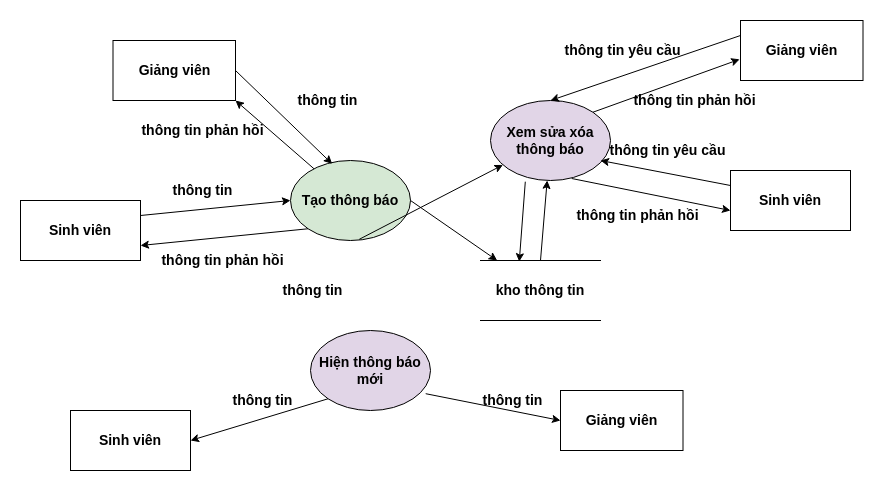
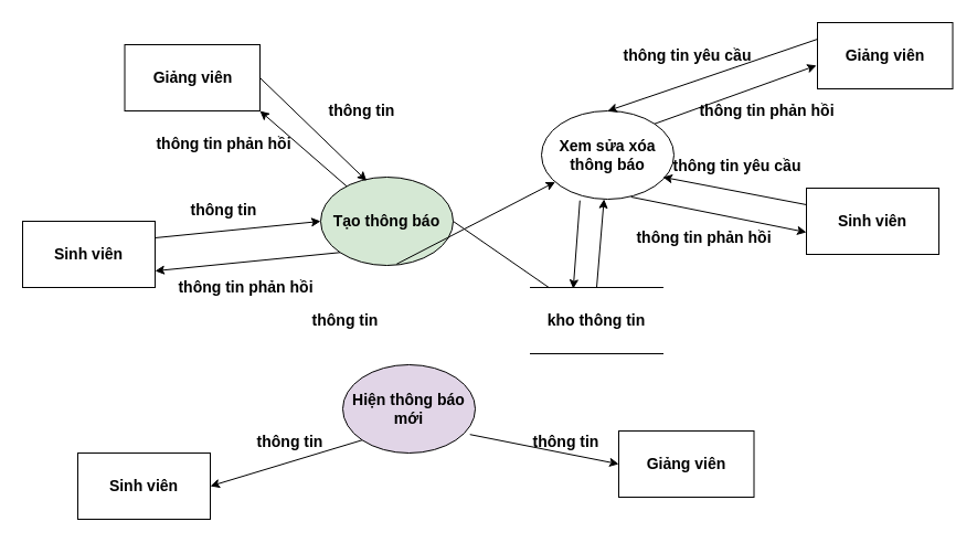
- <mxCell id="24" value="&lt;span style=&quot;font-size: 14px;&quot;&gt;Xem sửa xóa thông báo&lt;/span&gt;" style="ellipse;whiteSpace=wrap;html=1;fontSize=14;fontStyle=1;fillColor=#e1d5e7;" parent="1" vertex="1"><mxGeometry x="490" y="100" width="120" height="80" as="geometry" /></mxCell>
+ <mxCell id="24" value="&lt;span style=&quot;font-size: 14px;&quot;&gt;Xem sửa xóa thông báo&lt;/span&gt;" style="ellipse;whiteSpace=wrap;html=1;fontSize=14;fontStyle=1" parent="1" vertex="1"><mxGeometry x="490" y="100" width="120" height="80" as="geometry" /></mxCell>
- <mxCell id="7" value="" style="endArrow=classic;html=1;exitX=1;exitY=0.5;exitDx=0;exitDy=0;fontSize=14;fontStyle=1" parent="1" source="5" target="2" edge="1"><mxGeometry width="50" height="50" relative="1" as="geometry"><mxPoint x="320" y="320" as="sourcePoint" /><mxPoint x="370" y="270" as="targetPoint" /></mxGeometry></mxCell>
+ <mxCell id="7" value="" style="endArrow=none;html=1;exitX=1;exitY=0.5;exitDx=0;exitDy=0;fontSize=14;fontStyle=1;" parent="1" source="5" target="2" edge="1"><mxGeometry width="50" height="50" relative="1" as="geometry"><mxPoint x="320" y="320" as="sourcePoint" /><mxPoint x="370" y="270" as="targetPoint" /></mxGeometry></mxCell>
